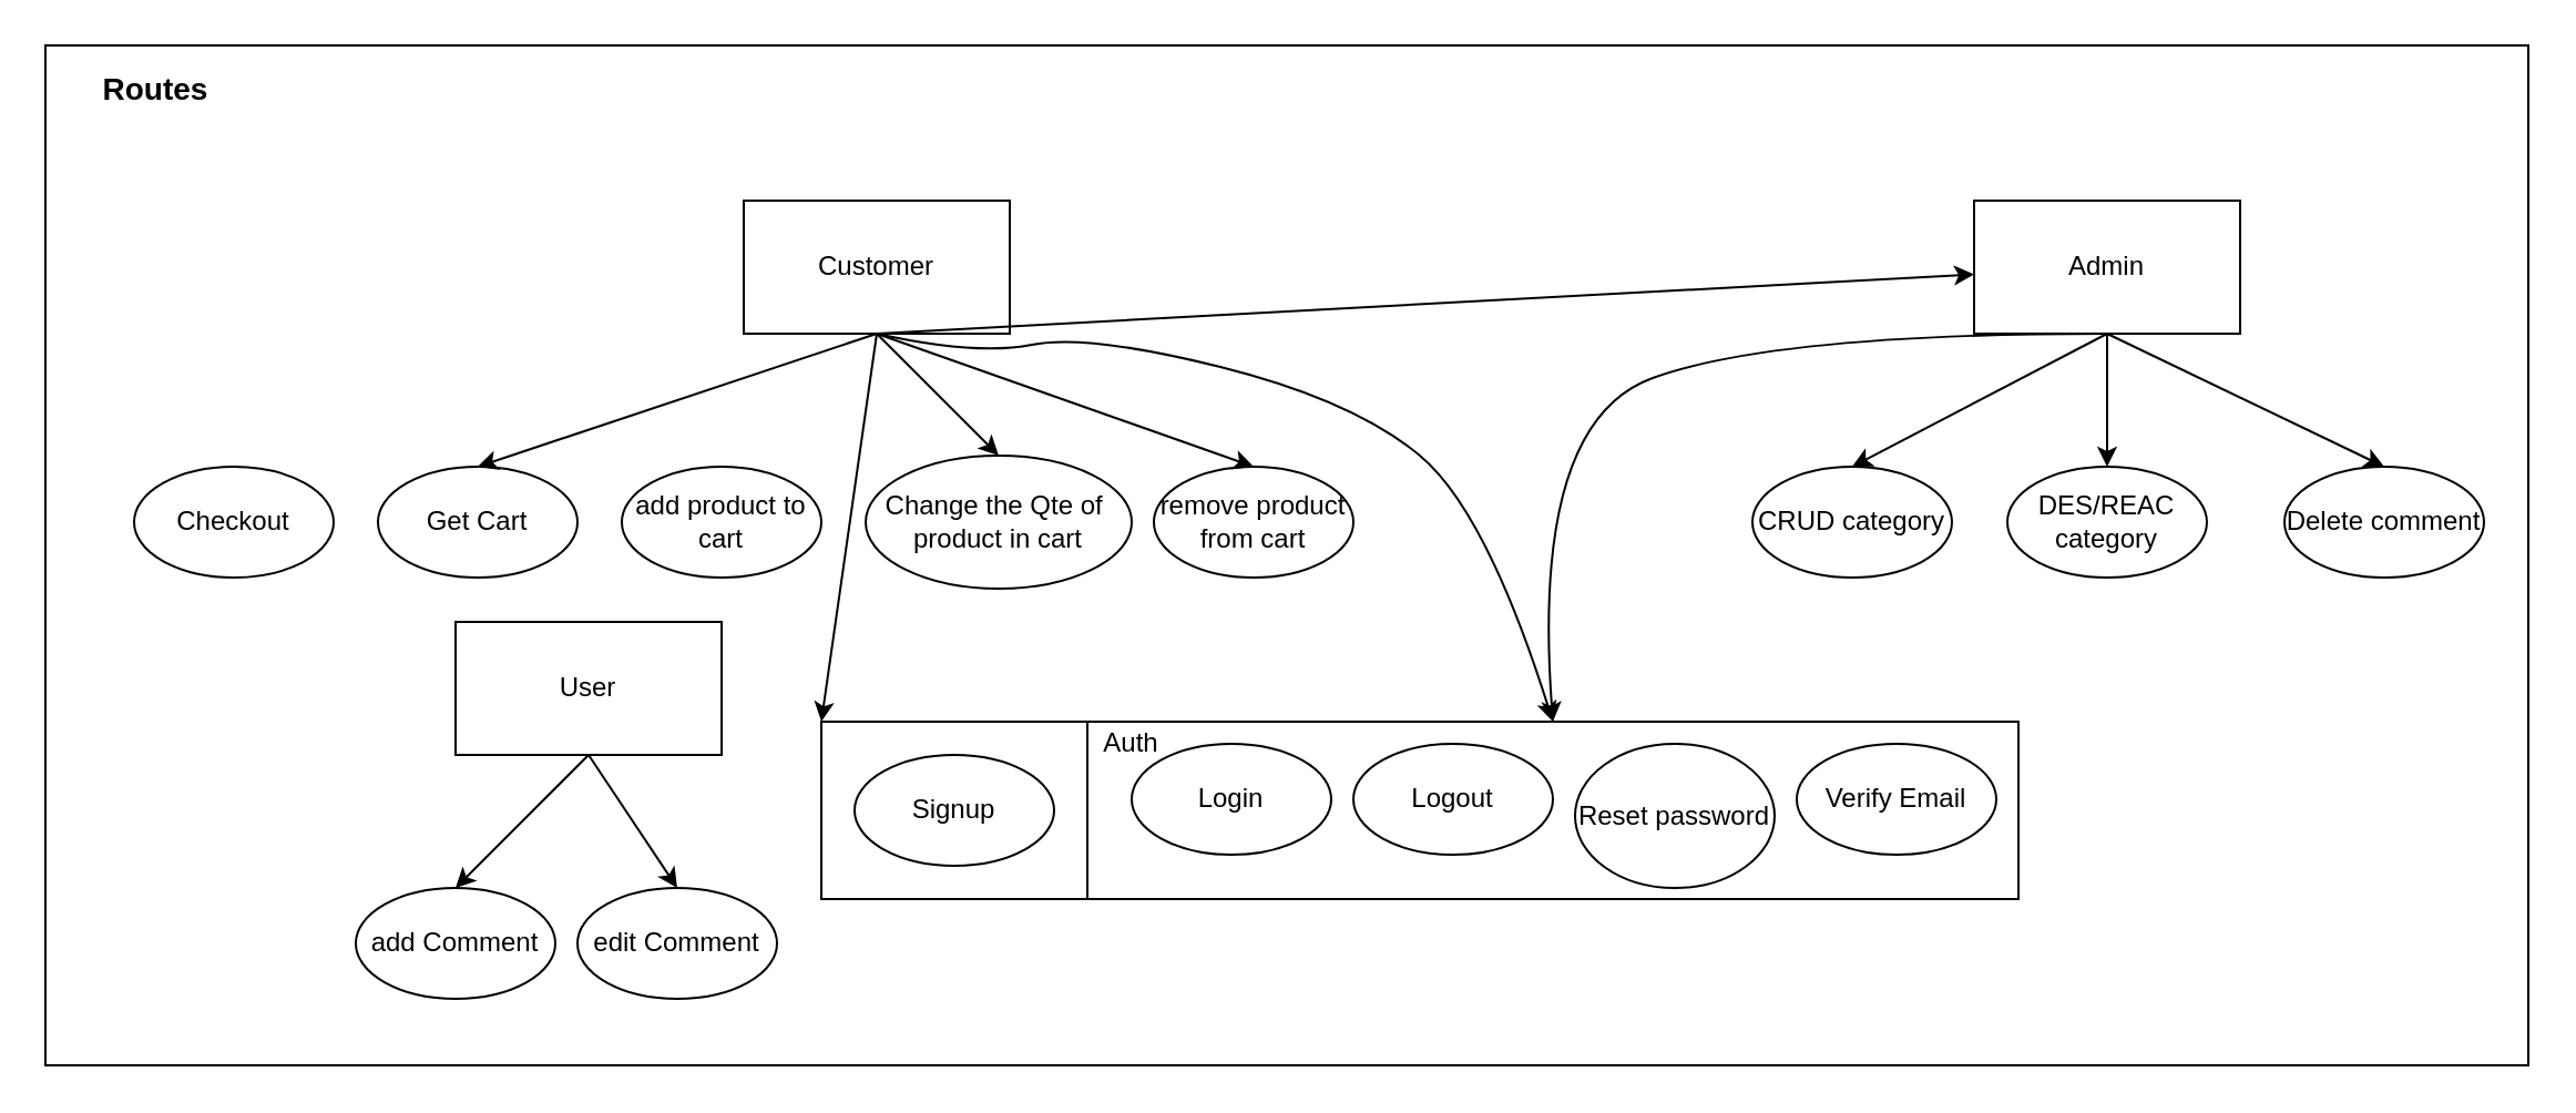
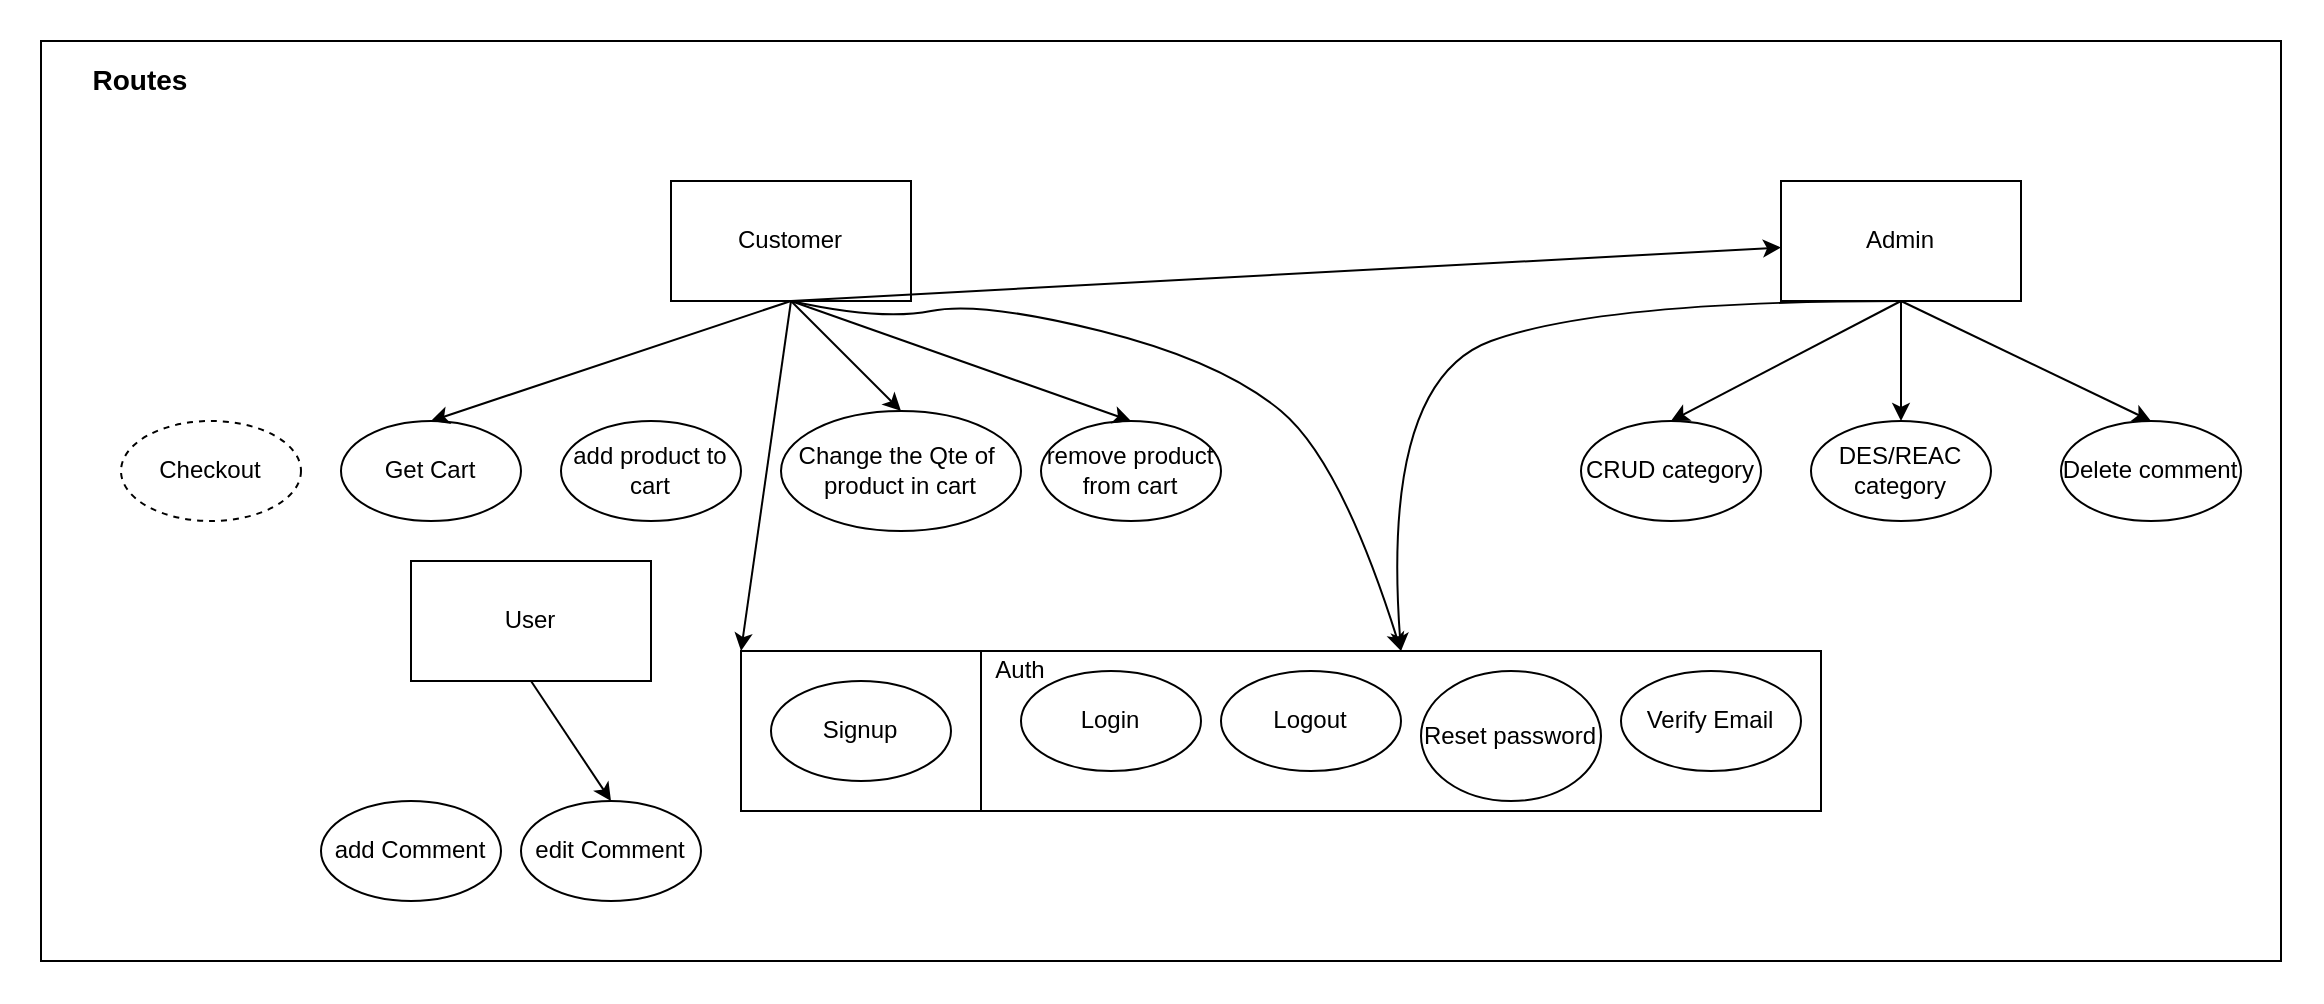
- <mxCell id="26" value="Checkout" style="ellipse;whiteSpace=wrap;html=1;" vertex="1" parent="22"><mxGeometry y="120" width="90" height="50" as="geometry" /></mxCell>
+ <mxCell id="26" value="Checkout" style="ellipse;whiteSpace=wrap;html=1;dashed=1;" vertex="1" parent="22"><mxGeometry y="120" width="90" height="50" as="geometry" /></mxCell>
- <mxCell id="19" value="" style="endArrow=classic;html=1;exitX=0.5;exitY=1;exitDx=0;exitDy=0;entryX=0.5;entryY=0;entryDx=0;entryDy=0;" parent="15" source="16" target="17" edge="1"><mxGeometry width="50" height="50" relative="1" as="geometry"><mxPoint x="310" y="440" as="sourcePoint" /><mxPoint x="360" y="390" as="targetPoint" /></mxGeometry></mxCell>
